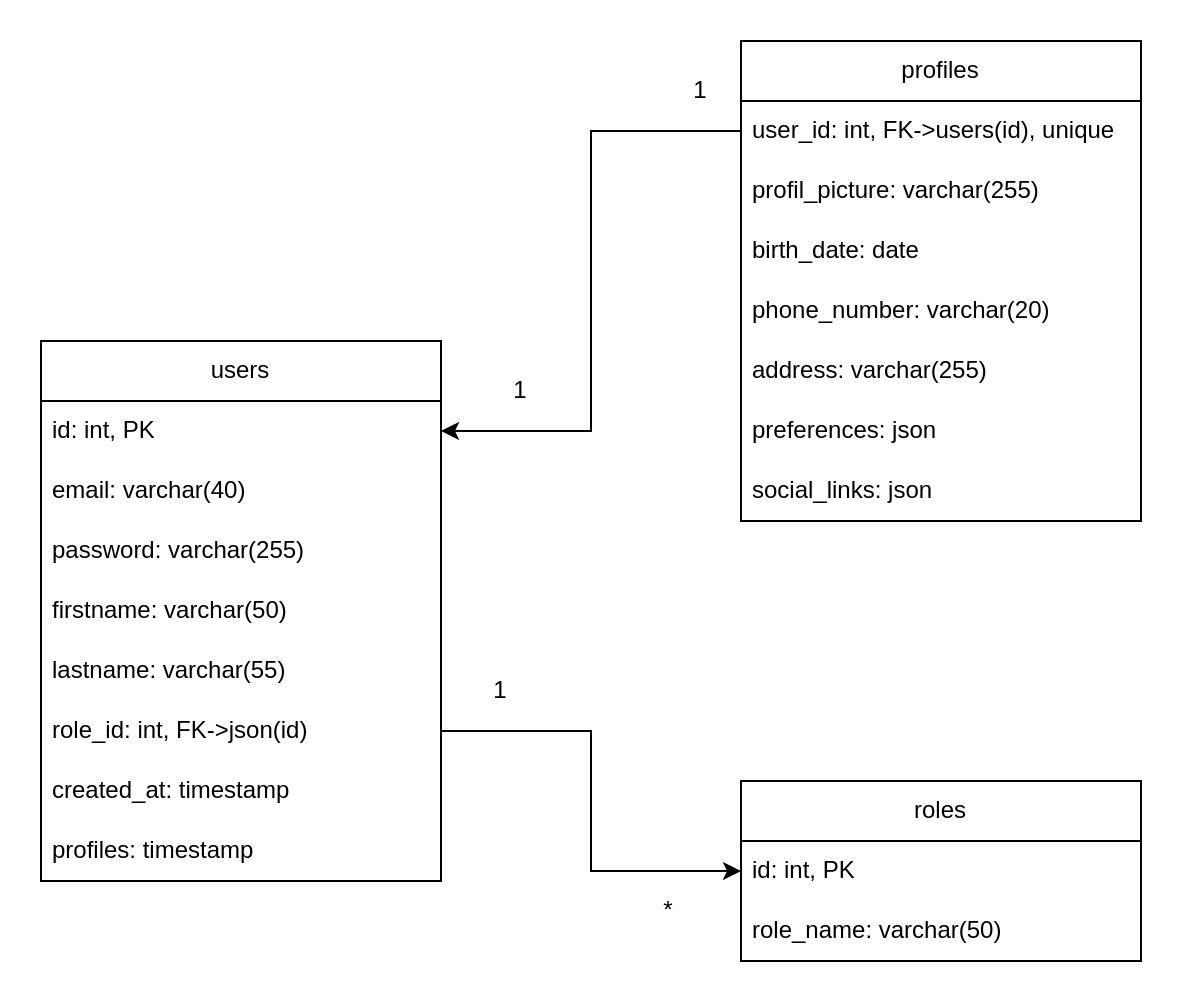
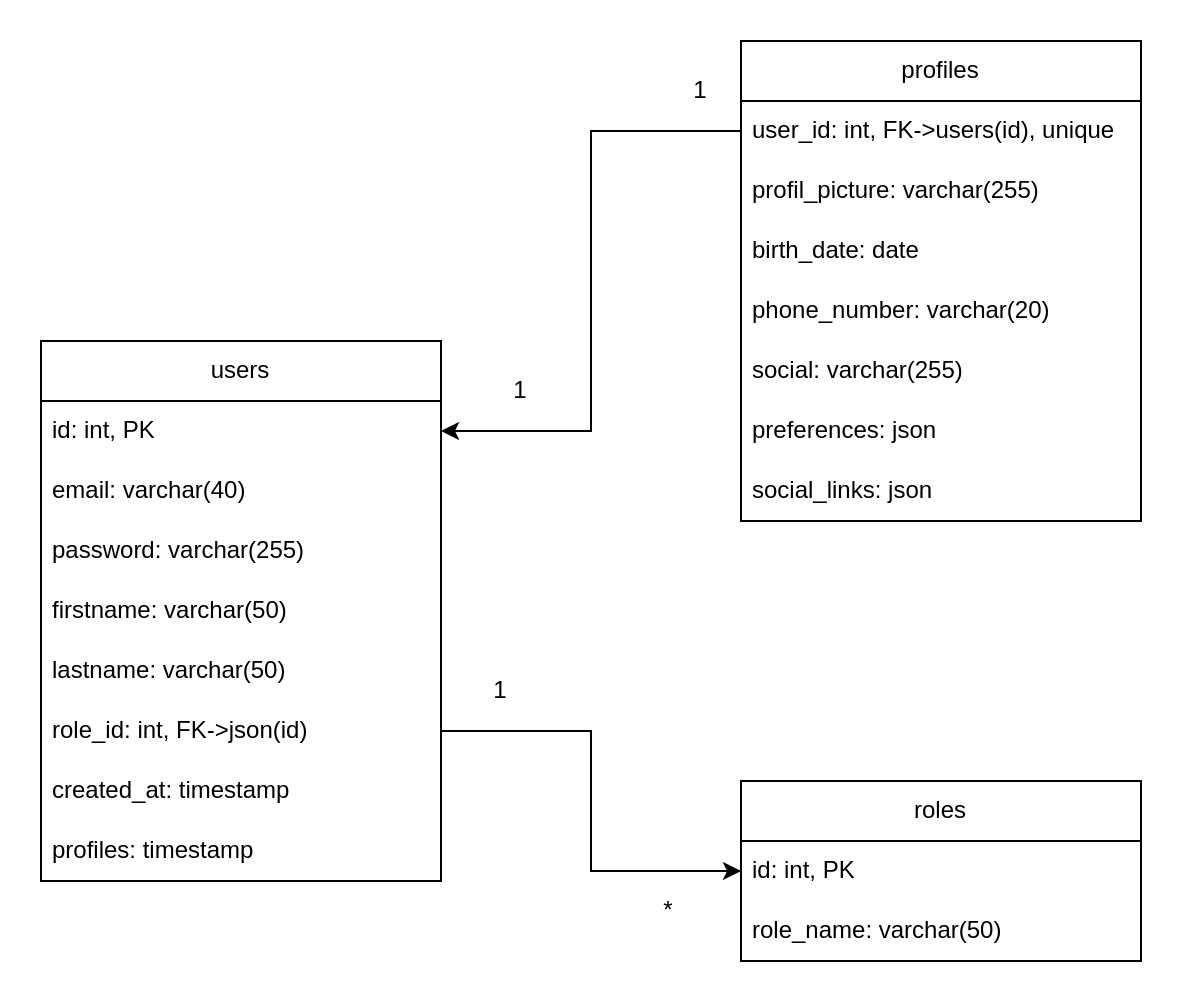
- <mxCell id="16" value="address: varchar(255)" style="text;strokeColor=none;fillColor=none;align=left;verticalAlign=middle;spacingLeft=4;spacingRight=4;overflow=hidden;points=[[0,0.5],[1,0.5]];portConstraint=eastwest;rotatable=0;whiteSpace=wrap;html=1;" vertex="1" parent="11"><mxGeometry y="150" width="200" height="30" as="geometry" /></mxCell>
+ <mxCell id="16" value="social: varchar(255)" style="text;strokeColor=none;fillColor=none;align=left;verticalAlign=middle;spacingLeft=4;spacingRight=4;overflow=hidden;points=[[0,0.5],[1,0.5]];portConstraint=eastwest;rotatable=0;whiteSpace=wrap;html=1;" vertex="1" parent="11"><mxGeometry y="150" width="200" height="30" as="geometry" /></mxCell>
- <mxCell id="7" value="lastname: varchar(55)" style="text;strokeColor=none;fillColor=none;align=left;verticalAlign=middle;spacingLeft=4;spacingRight=4;overflow=hidden;points=[[0,0.5],[1,0.5]];portConstraint=eastwest;rotatable=0;whiteSpace=wrap;html=1;" vertex="1" parent="2"><mxGeometry y="150" width="200" height="30" as="geometry" /></mxCell>
+ <mxCell id="7" value="lastname: varchar(50)" style="text;strokeColor=none;fillColor=none;align=left;verticalAlign=middle;spacingLeft=4;spacingRight=4;overflow=hidden;points=[[0,0.5],[1,0.5]];portConstraint=eastwest;rotatable=0;whiteSpace=wrap;html=1;" vertex="1" parent="2"><mxGeometry y="150" width="200" height="30" as="geometry" /></mxCell>
